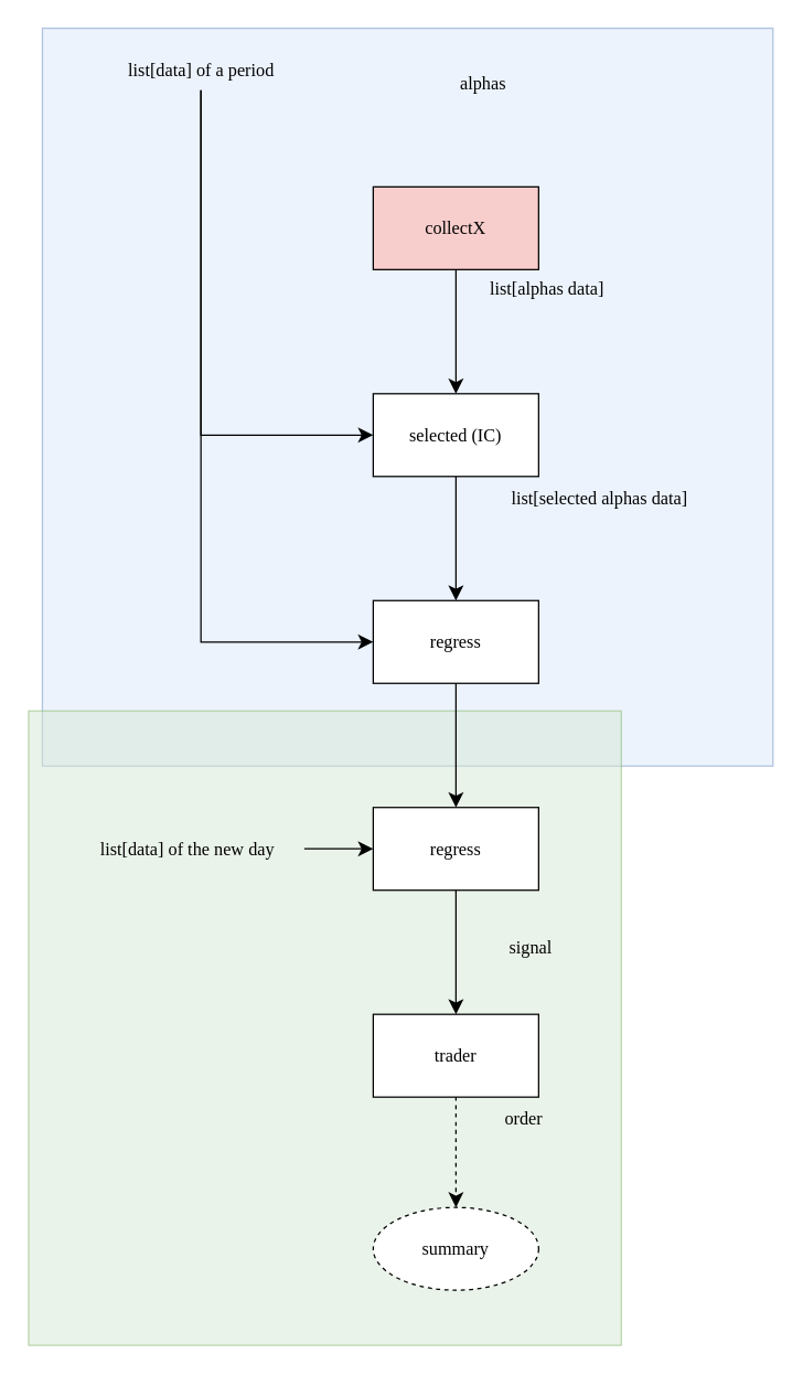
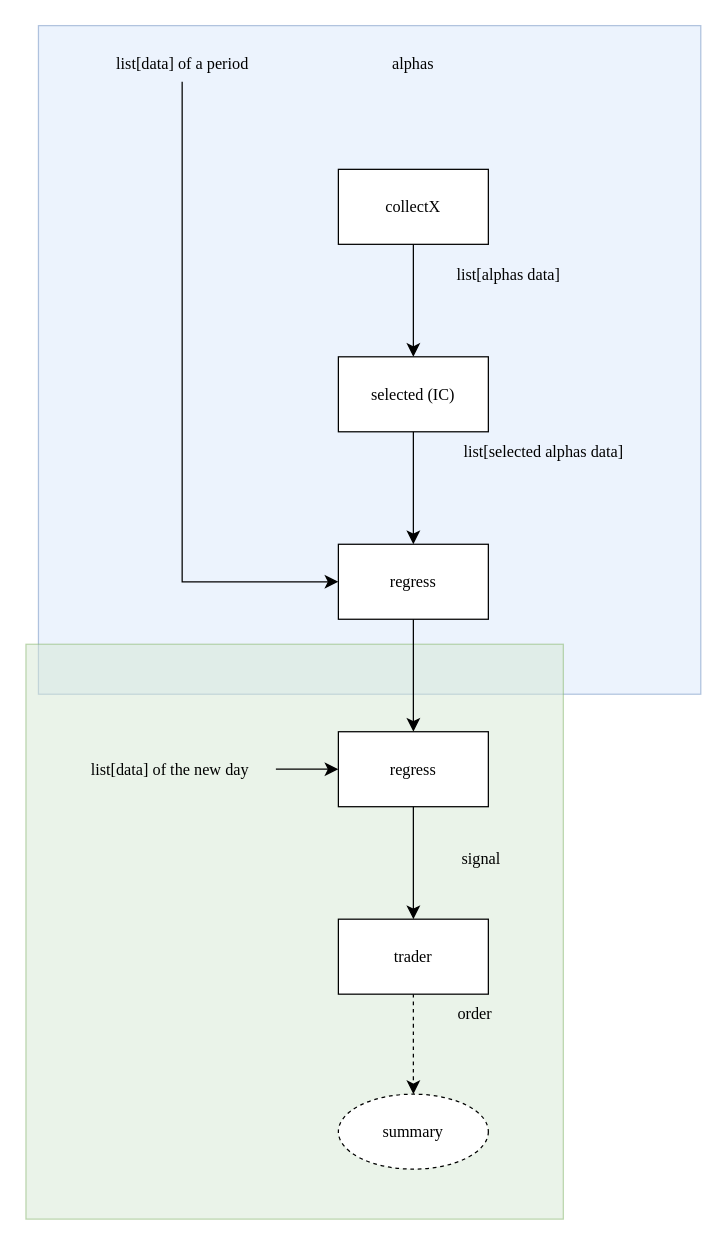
- <mxCell id="10" value="alphas" style="text;html=1;align=center;verticalAlign=middle;whiteSpace=wrap;rounded=0;fontSize=13;fontFamily=Lucida Console;fontColor=default;" parent="1" vertex="1"><mxGeometry x="320" y="45" width="60" height="30" as="geometry" /></mxCell>
+ <mxCell id="10" value="alphas" style="text;html=1;align=center;verticalAlign=middle;whiteSpace=wrap;rounded=0;fontSize=13;fontFamily=Lucida Console;fontColor=default;" parent="1" vertex="1"><mxGeometry x="300" y="35" width="60" height="30" as="geometry" /></mxCell>
- <mxCell id="6" value="collectX" style="rounded=0;whiteSpace=wrap;html=1;fontFamily=Lucida Console;fontSize=13;fillColor=#f8cecc;" parent="1" vertex="1"><mxGeometry x="270" y="135" width="120" height="60" as="geometry" /></mxCell>
+ <mxCell id="6" value="collectX" style="rounded=0;whiteSpace=wrap;html=1;fontFamily=Lucida Console;fontSize=13;" parent="1" vertex="1"><mxGeometry x="270" y="135" width="120" height="60" as="geometry" /></mxCell>
- <mxCell id="18" value="list[alphas data]" style="text;whiteSpace=wrap;html=1;fontFamily=Lucida Console;fontSize=13;fontColor=default;" parent="1" vertex="1"><mxGeometry x="353" y="195" width="130" height="40" as="geometry" /></mxCell>
+ <mxCell id="18" value="list[alphas data]" style="text;whiteSpace=wrap;html=1;fontFamily=Lucida Console;fontSize=13;fontColor=default;" parent="1" vertex="1"><mxGeometry x="363" y="205" width="130" height="40" as="geometry" /></mxCell>
- <mxCell id="7" style="edgeStyle=orthogonalEdgeStyle;rounded=0;orthogonalLoop=1;jettySize=auto;html=1;fontFamily=Lucida Console;fontSize=13;fontColor=default;startSize=8;endSize=8;" parent="1" source="9" target="13" edge="1"><mxGeometry relative="1" as="geometry"><Array as="points"><mxPoint x="145" y="315" /></Array></mxGeometry></mxCell>
